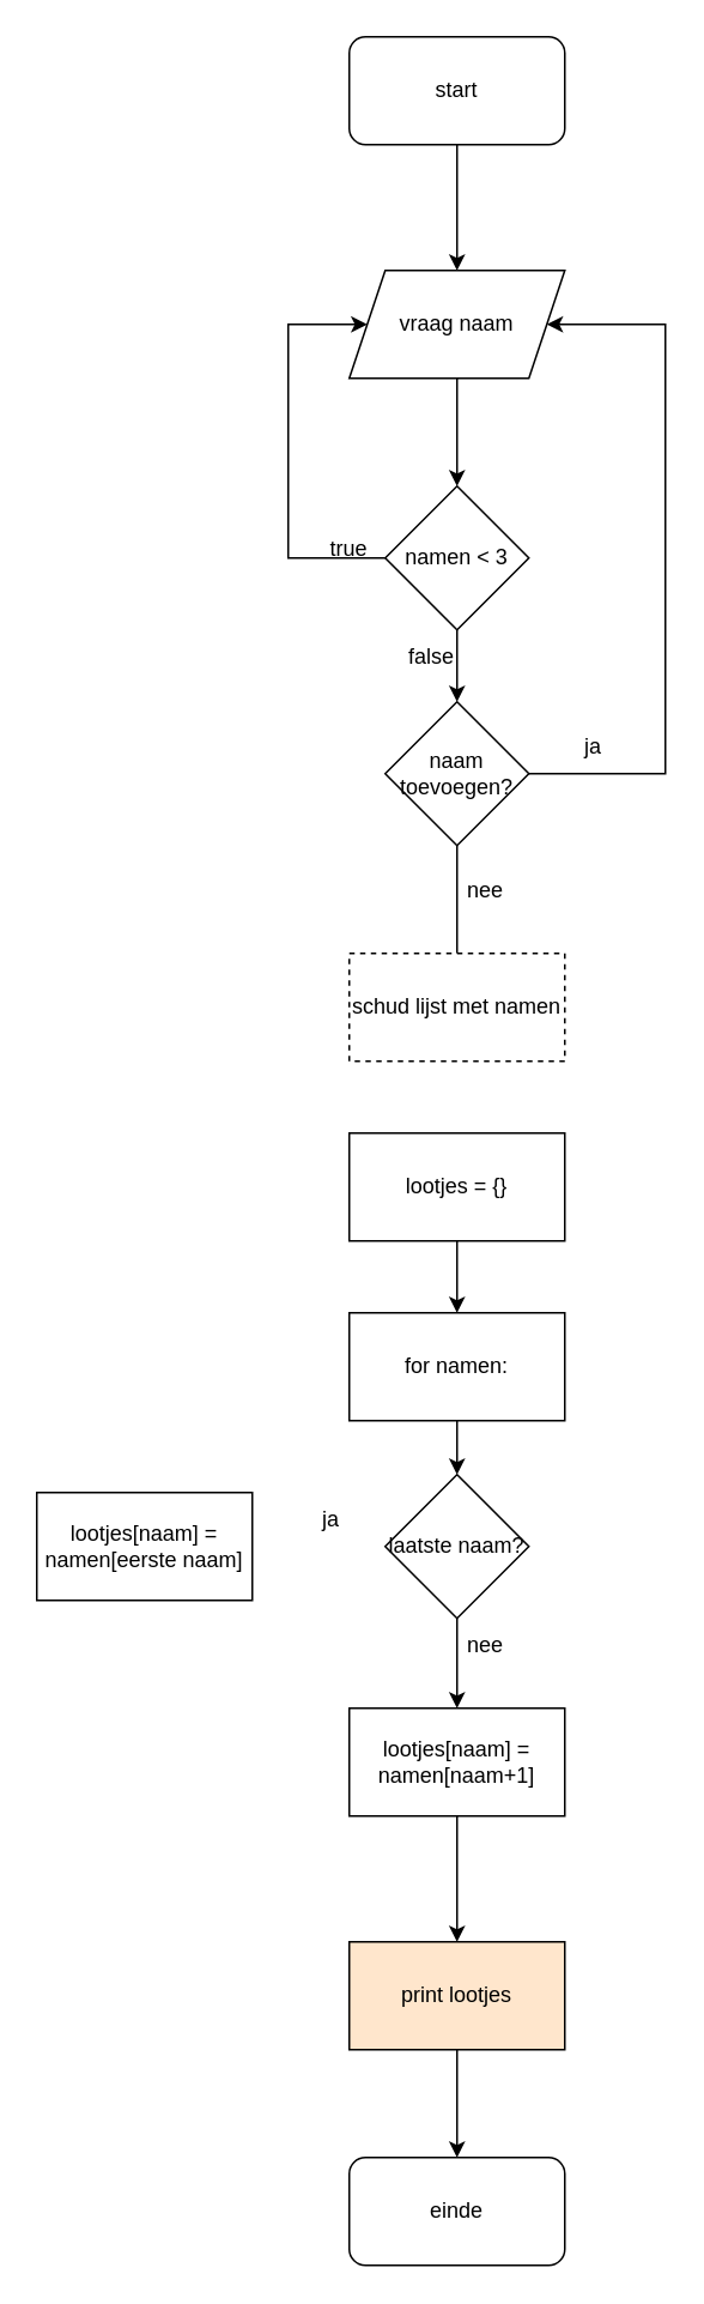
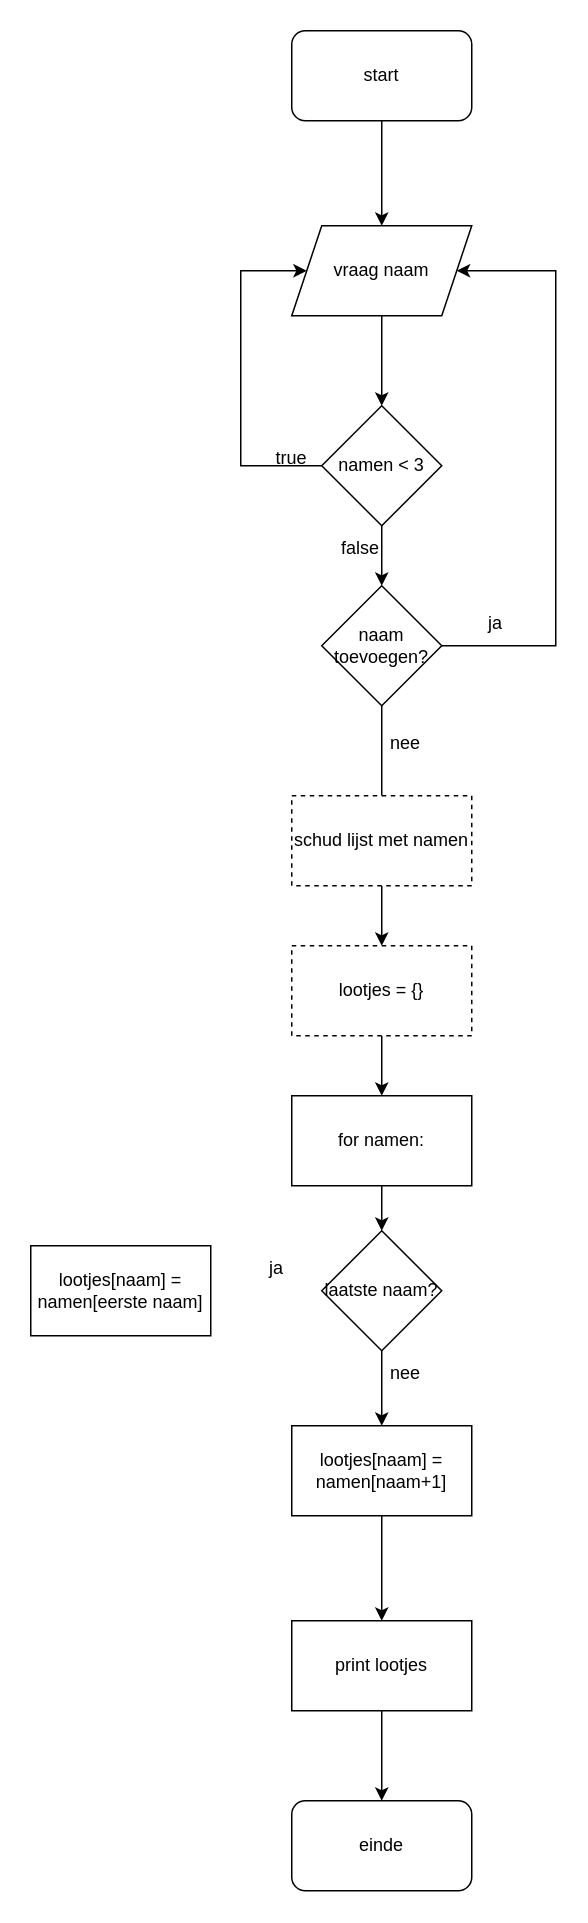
+ <mxCell id="19" value="" style="edgeStyle=orthogonalEdgeStyle;rounded=0;orthogonalLoop=1;jettySize=auto;html=1;" edge="1" parent="1" source="20" target="22"><mxGeometry relative="1" as="geometry" /></mxCell>
- <mxCell id="22" value="lootjes = {}" style="rounded=0;whiteSpace=wrap;html=1;" vertex="1" parent="1"><mxGeometry x="194" y="630" width="120" height="60" as="geometry" /></mxCell>
+ <mxCell id="22" value="lootjes = {}" style="rounded=0;whiteSpace=wrap;html=1;dashed=1;" vertex="1" parent="1"><mxGeometry x="194" y="630" width="120" height="60" as="geometry" /></mxCell>
- <mxCell id="17" value="print lootjes" style="rounded=0;whiteSpace=wrap;html=1;fillColor=#ffe6cc;" parent="1" vertex="1"><mxGeometry x="194" y="1080" width="120" height="60" as="geometry" /></mxCell>
+ <mxCell id="17" value="print lootjes" style="rounded=0;whiteSpace=wrap;html=1;" parent="1" vertex="1"><mxGeometry x="194" y="1080" width="120" height="60" as="geometry" /></mxCell>
